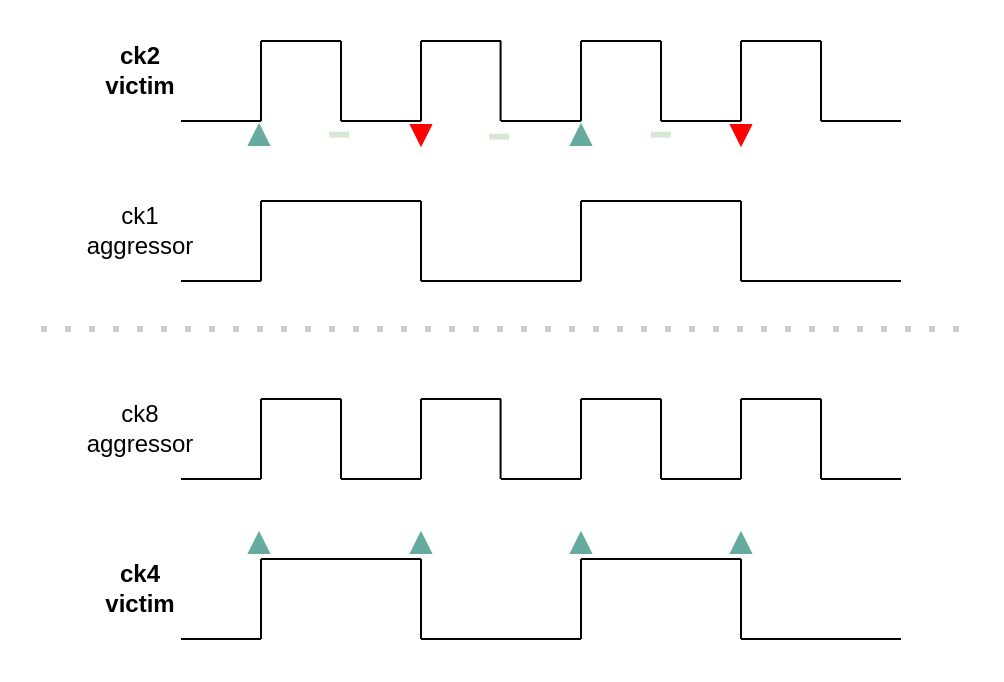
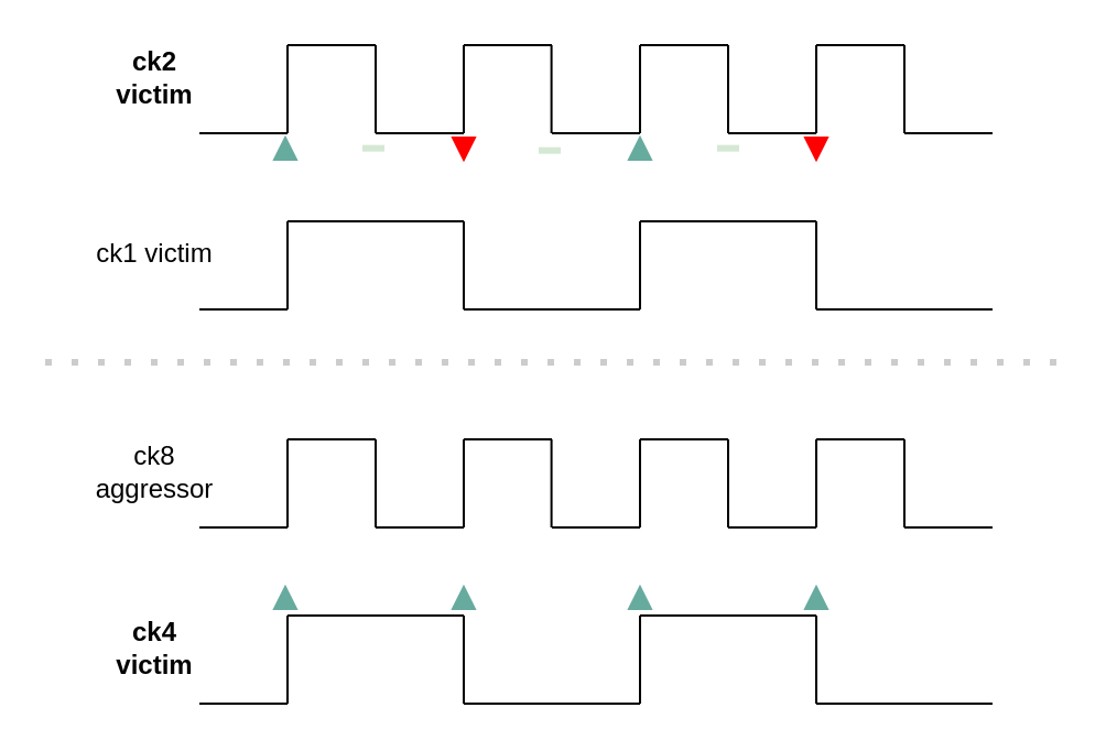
- <mxCell id="29" value="ck1 aggressor" style="text;html=1;align=center;verticalAlign=middle;whiteSpace=wrap;rounded=0;" vertex="1" parent="1"><mxGeometry x="40" y="100" width="60" height="30" as="geometry" /></mxCell>
+ <mxCell id="29" value="ck1 victim" style="text;html=1;align=center;verticalAlign=middle;whiteSpace=wrap;rounded=0;" vertex="1" parent="1"><mxGeometry x="40" y="100" width="60" height="30" as="geometry" /></mxCell>
